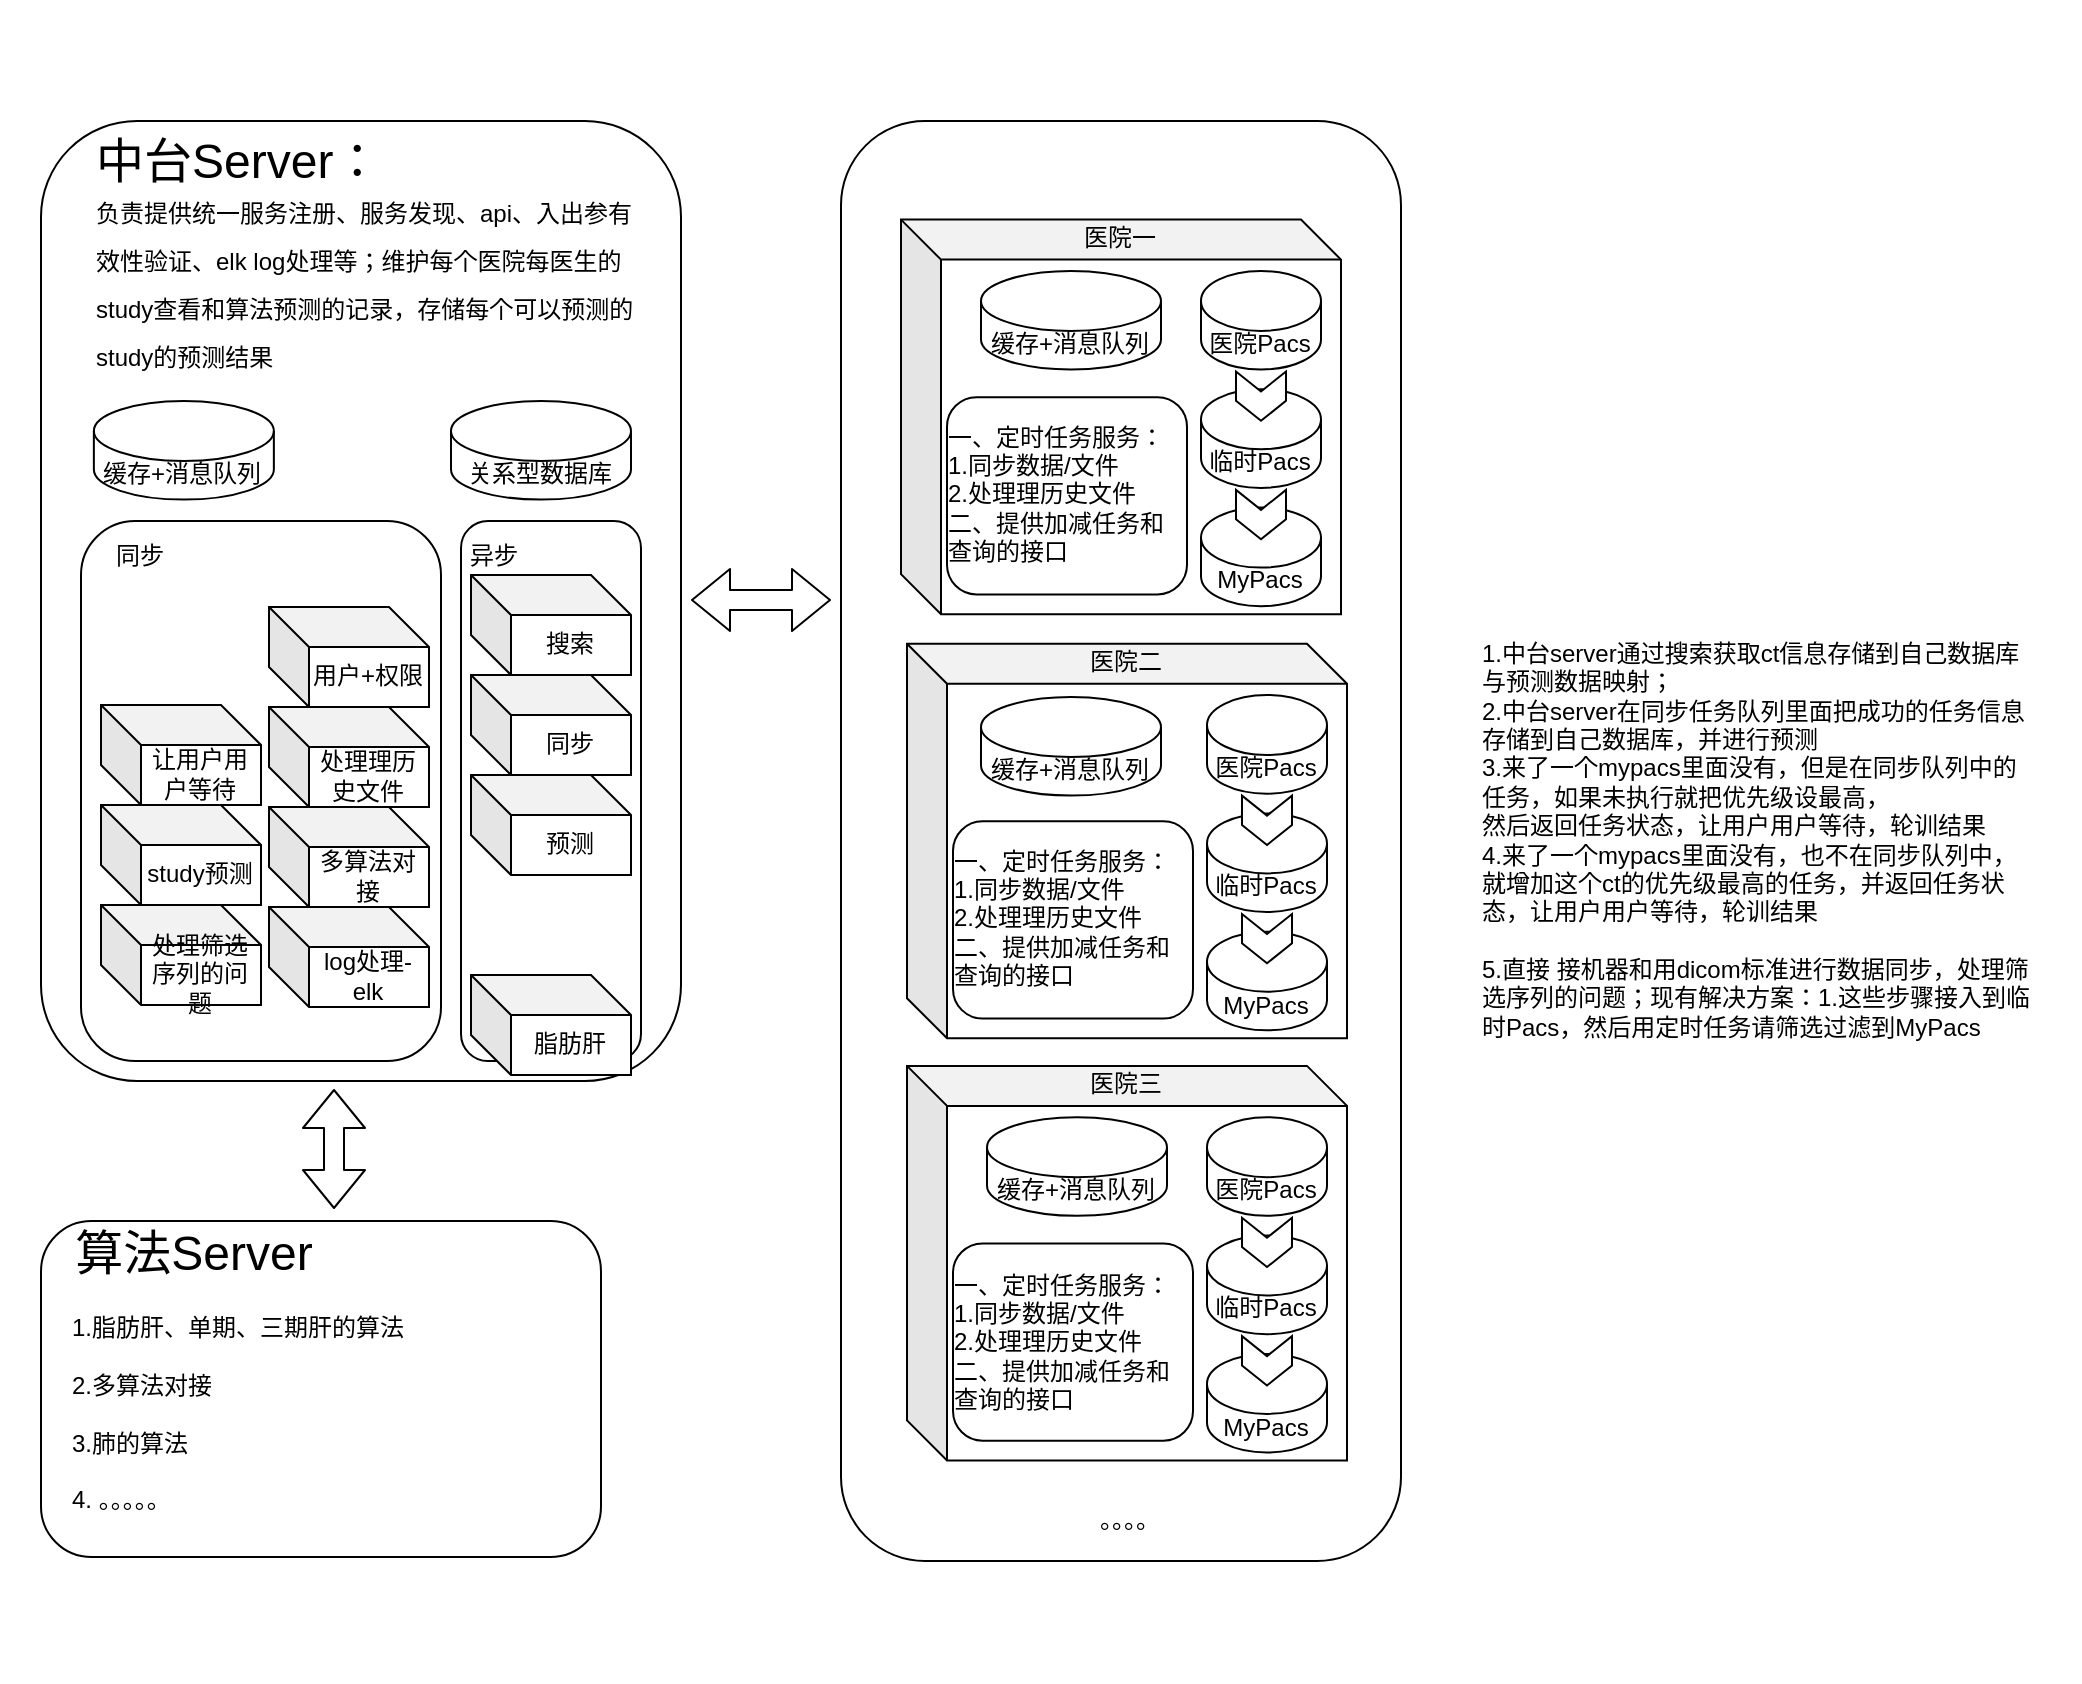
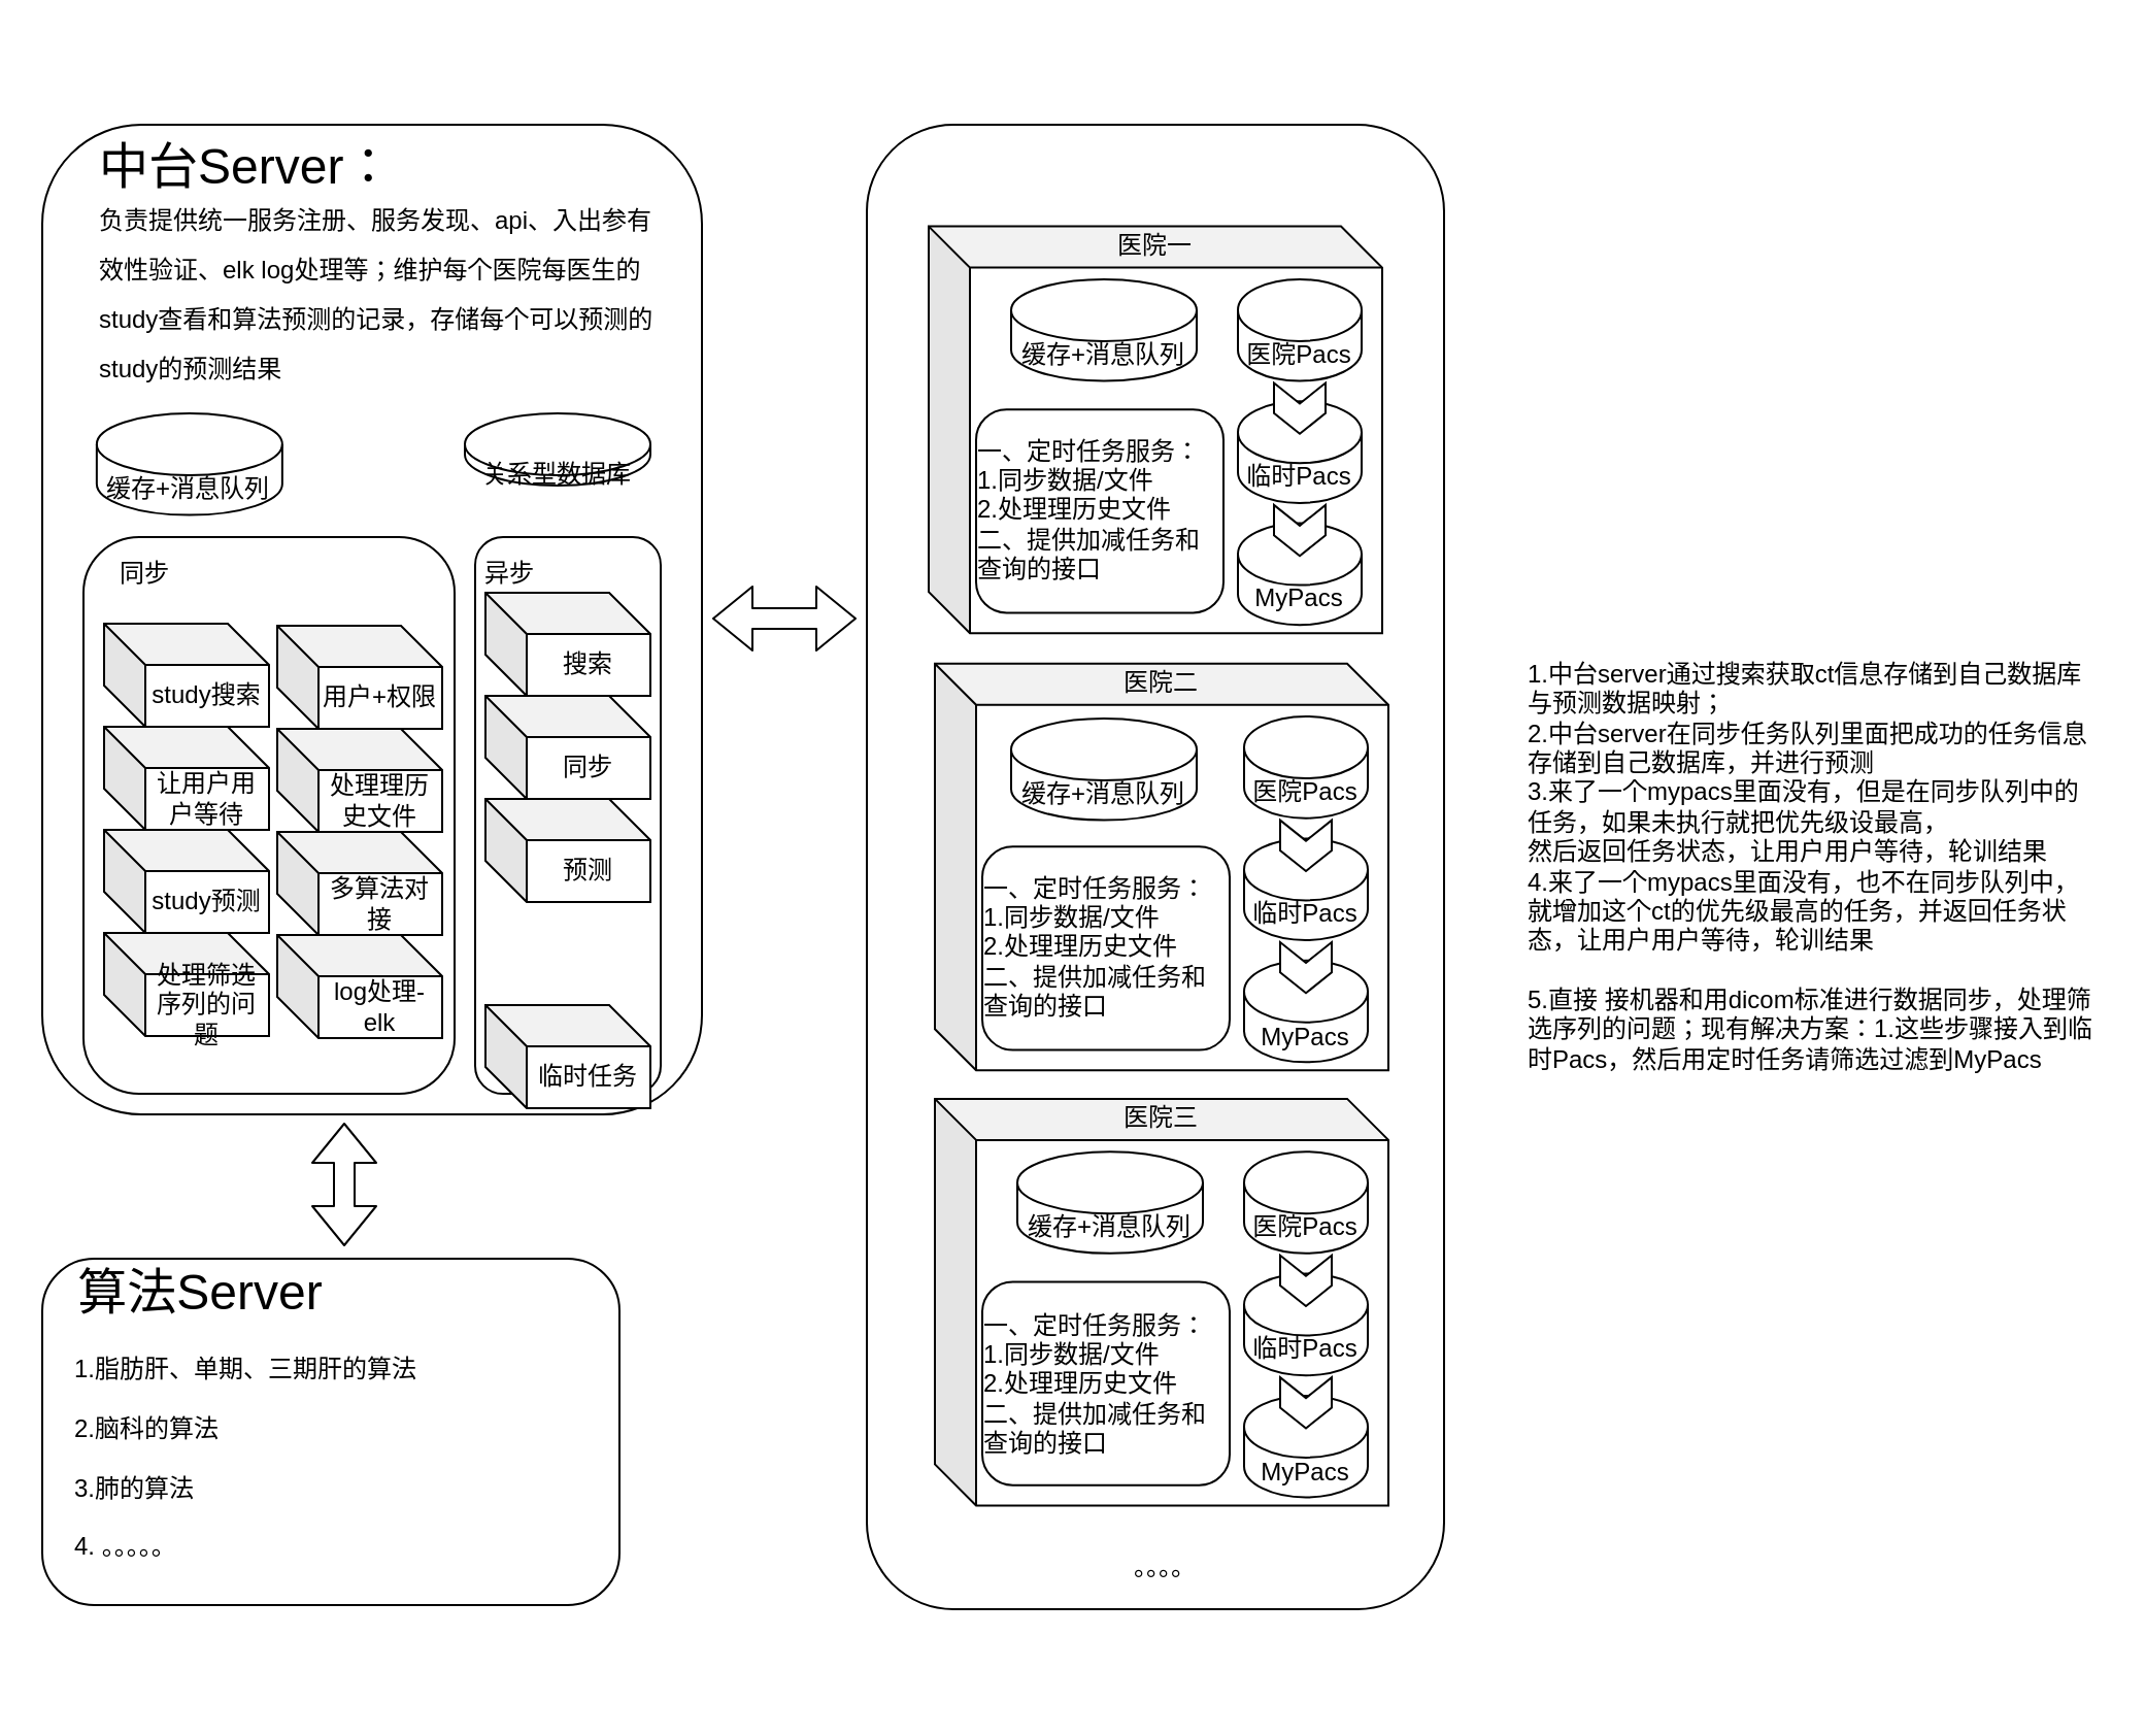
- <mxCell id="24" value="关系型数据库" style="shape=cylinder3;whiteSpace=wrap;html=1;boundedLbl=1;backgroundOutline=1;size=15;" vertex="1" parent="2"><mxGeometry x="205" y="139.999" width="90" height="49.315" as="geometry" /></mxCell>
+ <mxCell id="24" value="关系型数据库" style="shape=cylinder3;whiteSpace=wrap;html=1;boundedLbl=1;backgroundOutline=1;size=15;" vertex="1" parent="2"><mxGeometry x="205" y="139.999" width="90" height="35" as="geometry" /></mxCell>
+ <mxCell id="12" value="study搜索" style="shape=cube;whiteSpace=wrap;html=1;boundedLbl=1;backgroundOutline=1;darkOpacity=0.05;darkOpacity2=0.1;" vertex="1" parent="5"><mxGeometry x="10" y="42" width="80" height="50" as="geometry" /></mxCell>
- <mxCell id="22" value="脂肪肝" style="shape=cube;whiteSpace=wrap;html=1;boundedLbl=1;backgroundOutline=1;darkOpacity=0.05;darkOpacity2=0.1;" vertex="1" parent="16"><mxGeometry x="45" y="227" width="80" height="50" as="geometry" /></mxCell>
+ <mxCell id="22" value="临时任务" style="shape=cube;whiteSpace=wrap;html=1;boundedLbl=1;backgroundOutline=1;darkOpacity=0.05;darkOpacity2=0.1;" vertex="1" parent="16"><mxGeometry x="45" y="227" width="80" height="50" as="geometry" /></mxCell>
- <mxCell id="28" value="1.脂肪肝、单期、三期肝的算法&lt;br&gt;&lt;br&gt;2.多算法对接&lt;br&gt;&lt;br&gt;3.肺的算法&lt;br&gt;&lt;br&gt;4. 。。。。。" style="text;html=1;strokeColor=none;fillColor=none;align=left;verticalAlign=middle;whiteSpace=wrap;rounded=0;" parent="25" vertex="1"><mxGeometry x="14" y="33.6" width="256" height="126" as="geometry" /></mxCell>
+ <mxCell id="28" value="1.脂肪肝、单期、三期肝的算法&lt;br&gt;&lt;br&gt;2.脑科的算法&lt;br&gt;&lt;br&gt;3.肺的算法&lt;br&gt;&lt;br&gt;4. 。。。。。" style="text;html=1;strokeColor=none;fillColor=none;align=left;verticalAlign=middle;whiteSpace=wrap;rounded=0;" parent="25" vertex="1"><mxGeometry x="14" y="33.6" width="256" height="126" as="geometry" /></mxCell>
